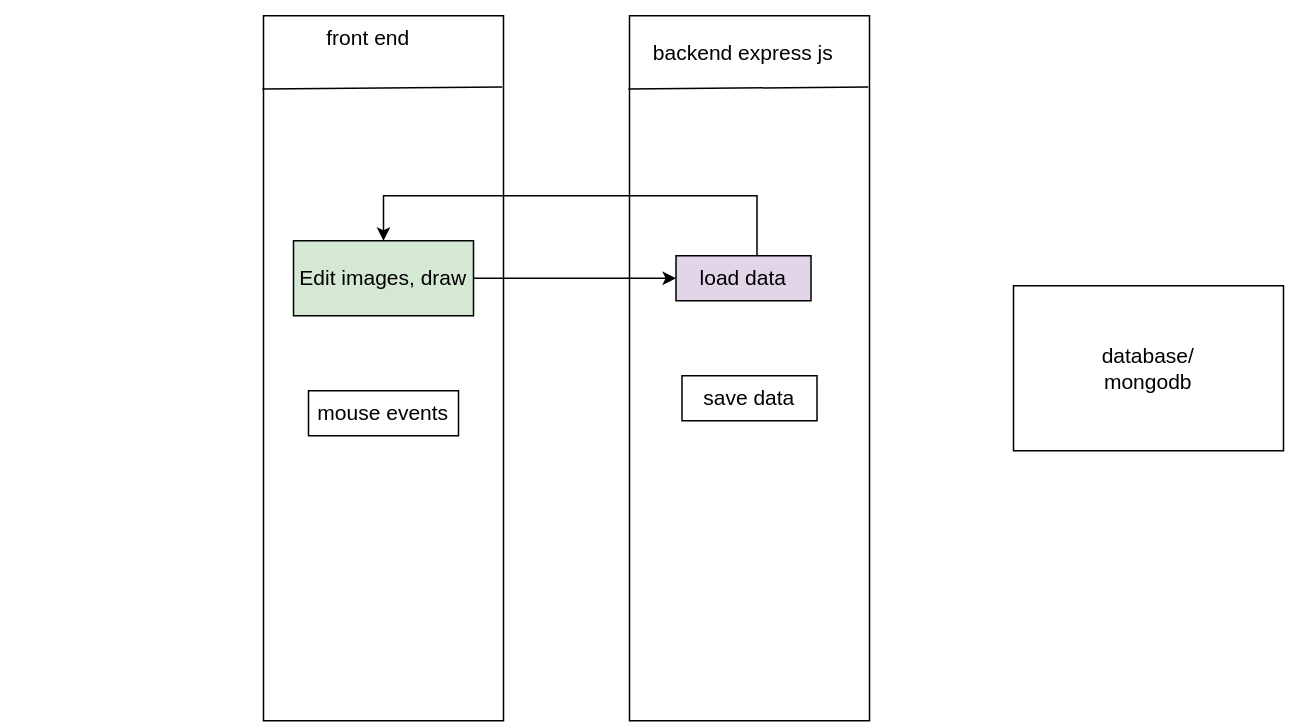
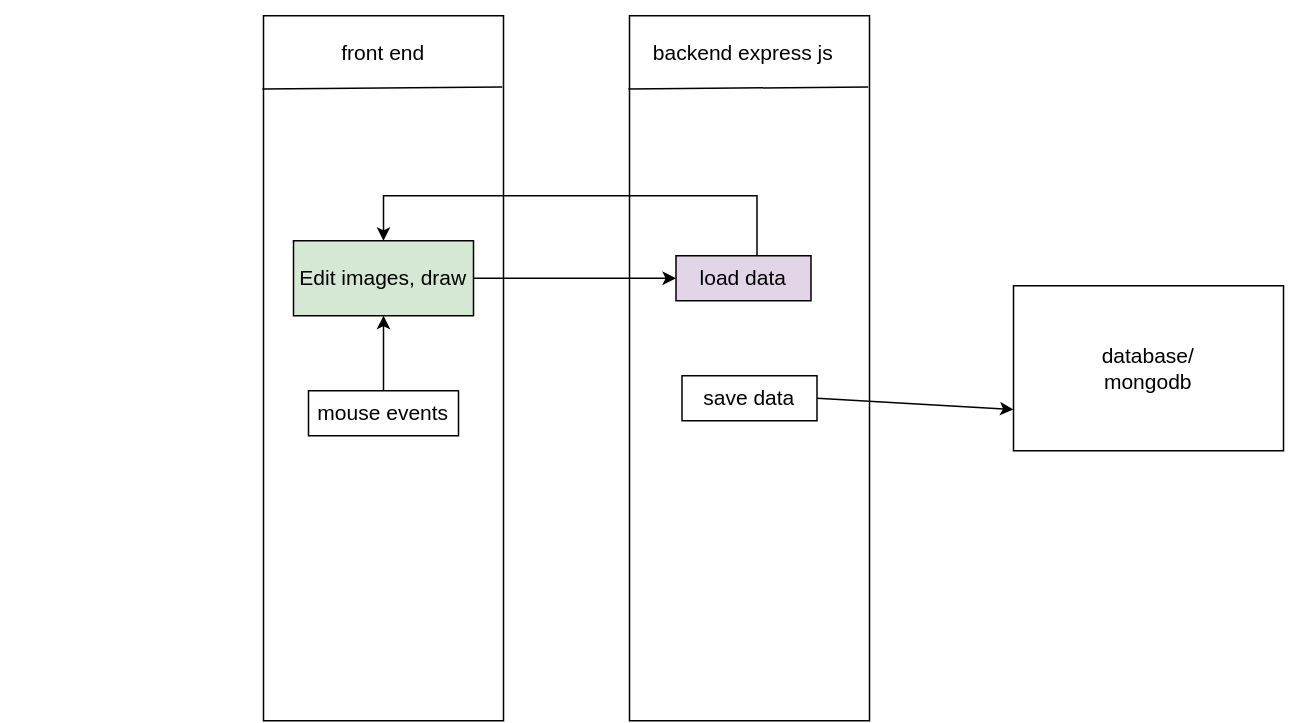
- <mxCell id="7" value="front end" style="text;html=1;strokeColor=none;fillColor=none;align=center;verticalAlign=middle;whiteSpace=wrap;rounded=0;fontSize=14;" parent="1" vertex="1"><mxGeometry x="215" y="10" width="60" height="30" as="geometry" /></mxCell>
+ <mxCell id="7" value="front end" style="text;html=1;strokeColor=none;fillColor=none;align=center;verticalAlign=middle;whiteSpace=wrap;rounded=0;fontSize=14;" parent="1" vertex="1"><mxGeometry x="225" y="20" width="60" height="30" as="geometry" /></mxCell>
+ <mxCell id="16" value="" style="endArrow=classic;html=1;rounded=0;entryX=0.5;entryY=1;entryDx=0;entryDy=0;exitX=0.5;exitY=0;exitDx=0;exitDy=0;" edge="1" parent="1" source="9" target="10"><mxGeometry width="50" height="50" relative="1" as="geometry"><mxPoint x="475" y="280" as="sourcePoint" /><mxPoint x="525" y="230" as="targetPoint" /></mxGeometry></mxCell>
+ <mxCell id="15" value="" style="endArrow=classic;html=1;rounded=0;fontSize=14;exitX=1;exitY=0.5;exitDx=0;exitDy=0;entryX=0;entryY=0.75;entryDx=0;entryDy=0;" parent="1" source="12" target="6" edge="1"><mxGeometry width="50" height="50" relative="1" as="geometry"><mxPoint x="515" y="220" as="sourcePoint" /><mxPoint x="565" y="170" as="targetPoint" /></mxGeometry></mxCell>
